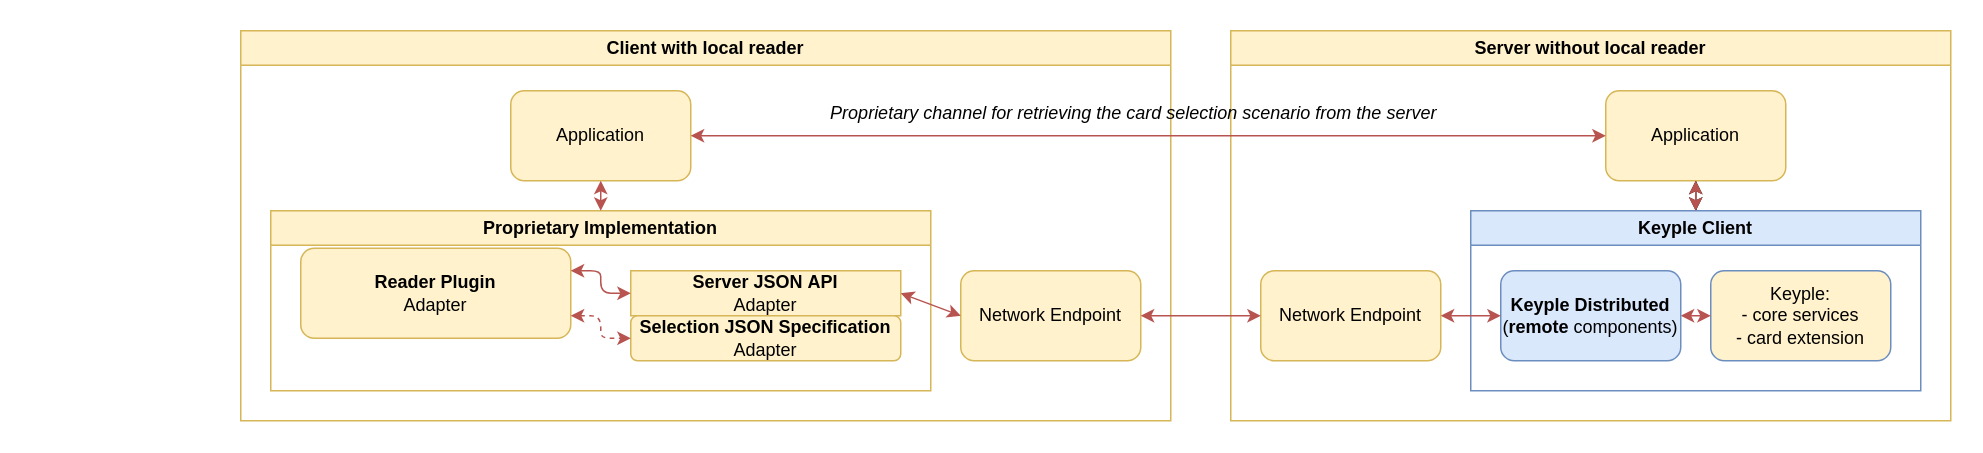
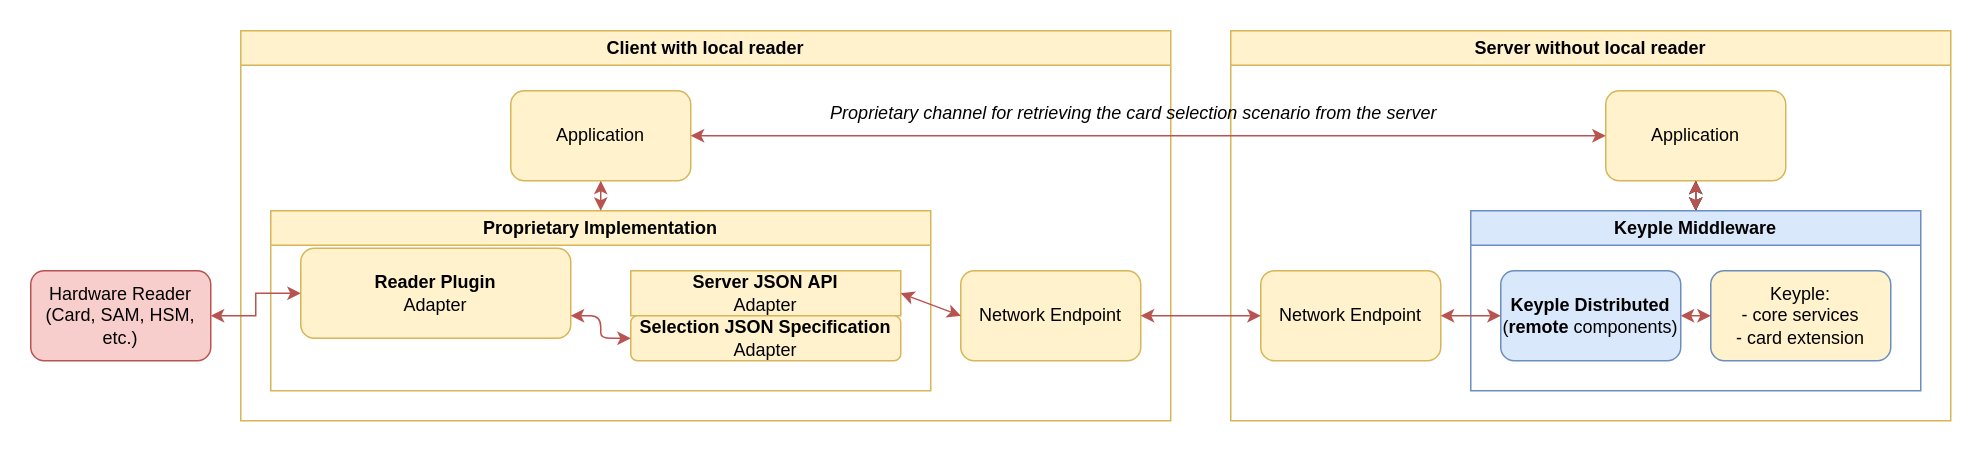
- <mxCell id="17" value="Keyple Client" style="swimlane;whiteSpace=wrap;html=1;fillColor=#dae8fc;strokeColor=#6c8ebf;" vertex="1" parent="14"><mxGeometry x="160" y="120" width="300" height="120" as="geometry" /></mxCell>
+ <mxCell id="17" value="Keyple Middleware" style="swimlane;whiteSpace=wrap;html=1;fillColor=#dae8fc;strokeColor=#6c8ebf;" vertex="1" parent="14"><mxGeometry x="160" y="120" width="300" height="120" as="geometry" /></mxCell>
- <mxCell id="8" style="edgeStyle=orthogonalEdgeStyle;rounded=1;orthogonalLoop=1;jettySize=auto;html=1;exitX=0;exitY=0.5;exitDx=0;exitDy=0;entryX=1;entryY=0.25;entryDx=0;entryDy=0;endArrow=classic;endFill=1;fillColor=#f8cecc;strokeColor=#b85450;strokeWidth=1;startArrow=classic;startFill=1;" edge="1" parent="4" source="5" target="7"><mxGeometry relative="1" as="geometry"><mxPoint x="110" y="80" as="sourcePoint" /><mxPoint x="-50" y="80" as="targetPoint" /></mxGeometry></mxCell>
+ <mxCell id="24" style="edgeStyle=orthogonalEdgeStyle;rounded=0;orthogonalLoop=1;jettySize=auto;html=1;exitX=0;exitY=0.5;exitDx=0;exitDy=0;entryX=1;entryY=0.5;entryDx=0;entryDy=0;endArrow=classic;endFill=1;fillColor=#f8cecc;strokeColor=#b85450;strokeWidth=1;startArrow=classic;startFill=1;" edge="1" parent="1" source="7" target="13"><mxGeometry relative="1" as="geometry" /></mxCell>
+ <mxCell id="13" value="Hardware Reader&lt;br&gt;(Card, SAM, HSM, etc.)" style="rounded=1;whiteSpace=wrap;html=1;fillColor=#f8cecc;strokeColor=#b85450;" vertex="1" parent="1"><mxGeometry x="20" y="180" width="120" height="60" as="geometry" /></mxCell>
- <mxCell id="9" style="edgeStyle=orthogonalEdgeStyle;rounded=1;orthogonalLoop=1;jettySize=auto;html=1;exitX=1;exitY=0.75;exitDx=0;exitDy=0;entryX=0;entryY=0.5;entryDx=0;entryDy=0;strokeWidth=1;endArrow=classic;endFill=1;fillColor=#f8cecc;strokeColor=#b85450;startArrow=classic;startFill=1;dashed=1;" edge="1" parent="4" source="7" target="6"><mxGeometry relative="1" as="geometry"><mxPoint x="240" y="200" as="sourcePoint" /><mxPoint x="320" y="200" as="targetPoint" /></mxGeometry></mxCell>
+ <mxCell id="9" style="edgeStyle=orthogonalEdgeStyle;rounded=1;orthogonalLoop=1;jettySize=auto;html=1;exitX=1;exitY=0.75;exitDx=0;exitDy=0;entryX=0;entryY=0.5;entryDx=0;entryDy=0;strokeWidth=1;endArrow=classic;endFill=1;fillColor=#f8cecc;strokeColor=#b85450;startArrow=classic;startFill=1;" edge="1" parent="4" source="7" target="6"><mxGeometry relative="1" as="geometry"><mxPoint x="240" y="200" as="sourcePoint" /><mxPoint x="320" y="200" as="targetPoint" /></mxGeometry></mxCell>
